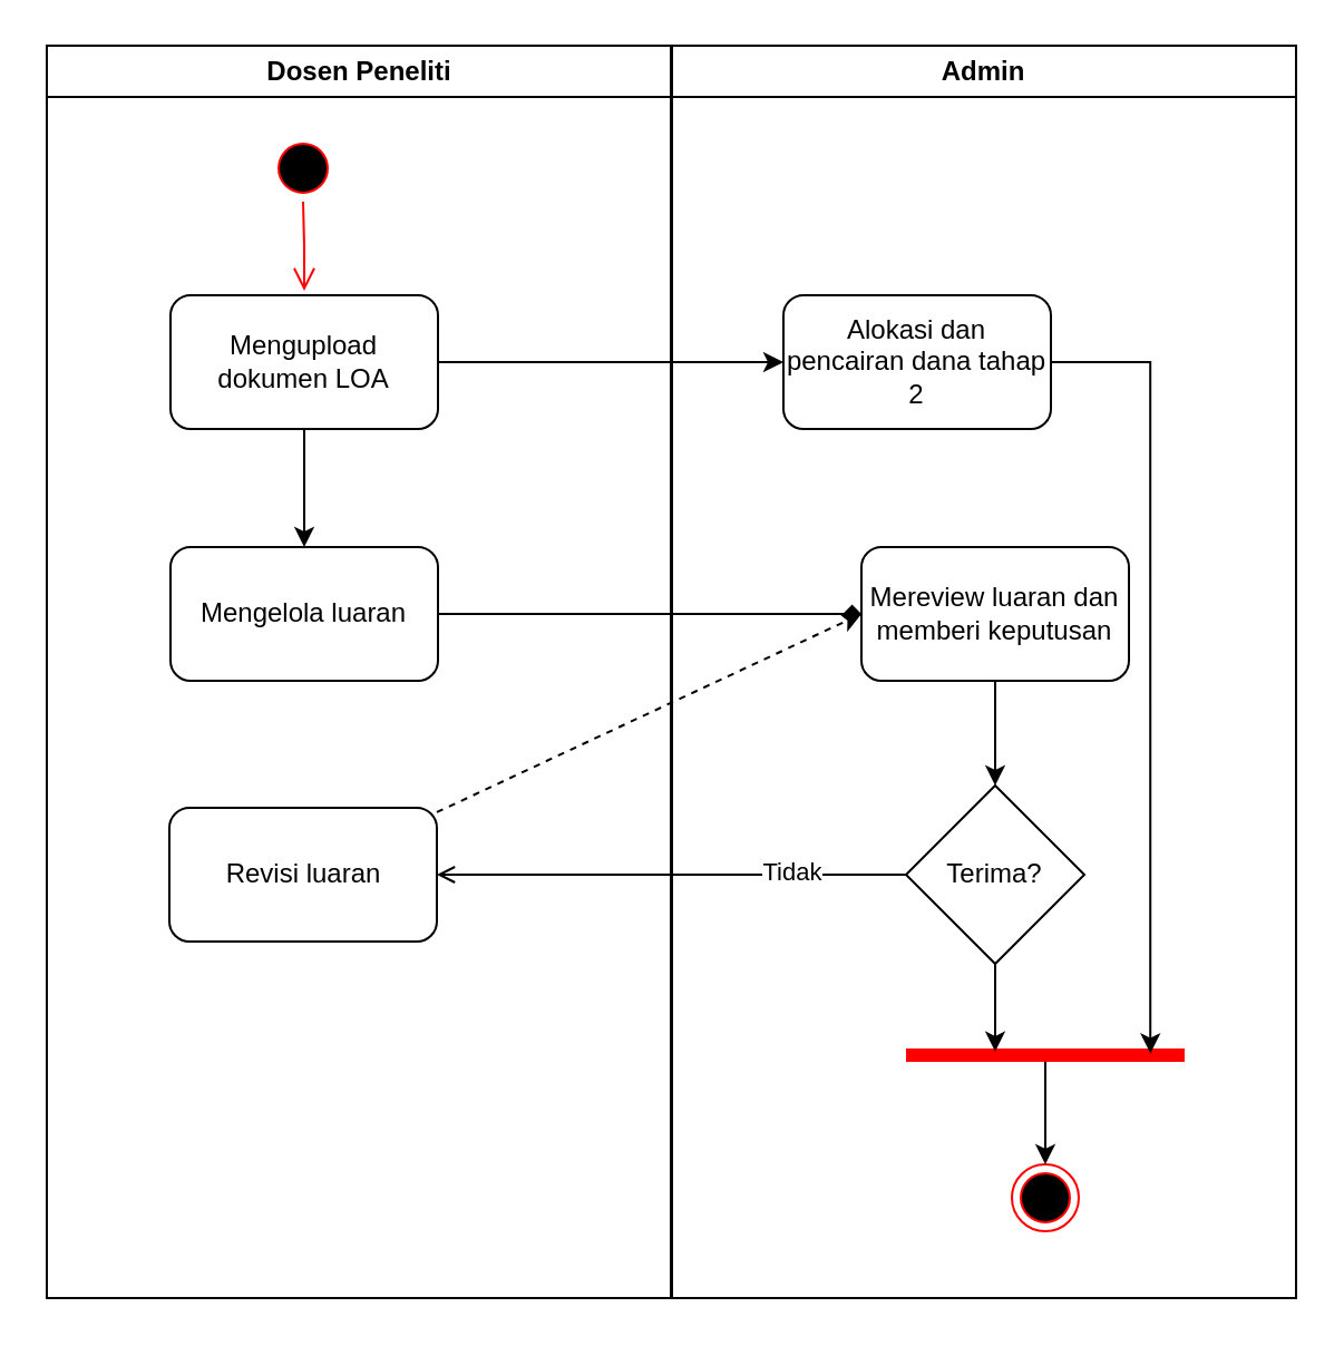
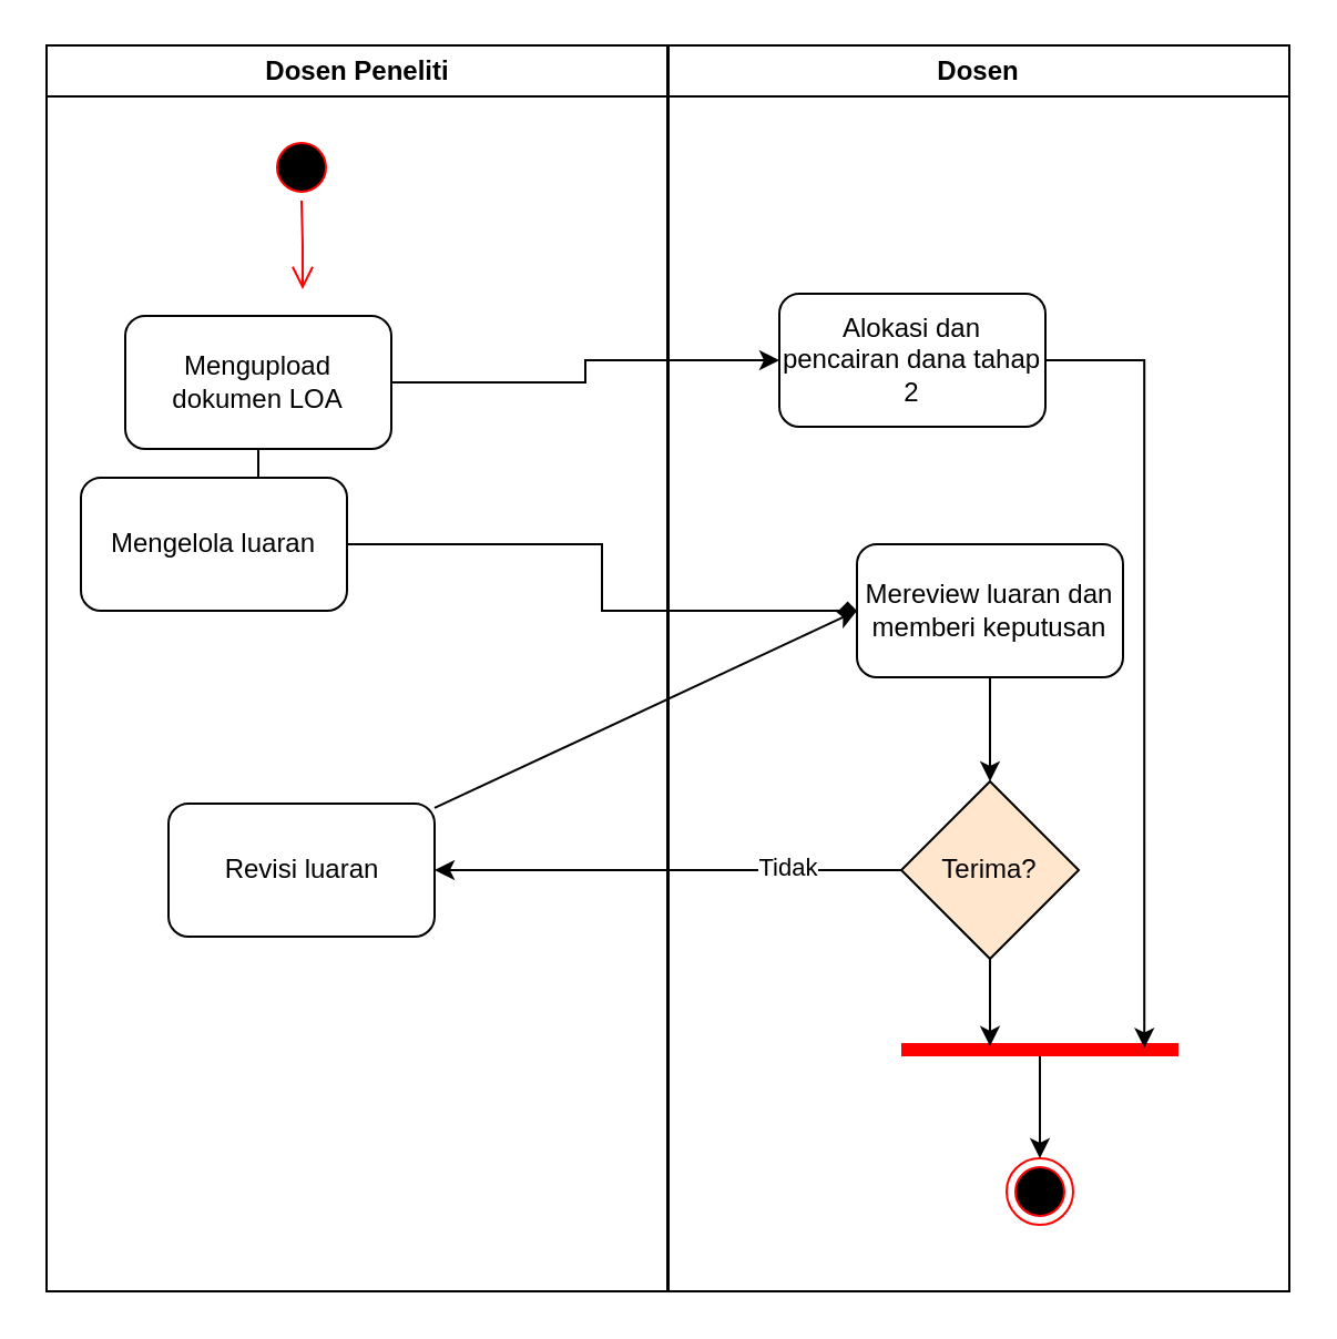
- <mxCell id="9" value="Admin" style="swimlane;whiteSpace=wrap" parent="1" vertex="1"><mxGeometry x="301" y="20" width="280" height="562" as="geometry" /></mxCell>
+ <mxCell id="9" value="Dosen" style="swimlane;whiteSpace=wrap" parent="1" vertex="1"><mxGeometry x="301" y="20" width="280" height="562" as="geometry" /></mxCell>
- <mxCell id="6" value="Mengupload dokumen LOA" style="rounded=1;whiteSpace=wrap;html=1;" vertex="1" parent="2"><mxGeometry x="55.5" y="112" width="120" height="60" as="geometry" /></mxCell>
+ <mxCell id="6" value="Mengupload dokumen LOA" style="rounded=1;whiteSpace=wrap;html=1;" vertex="1" parent="2"><mxGeometry x="35.5" y="122" width="120" height="60" as="geometry" /></mxCell>
- <mxCell id="7" value="Mengelola luaran" style="rounded=1;whiteSpace=wrap;html=1;" vertex="1" parent="2"><mxGeometry x="55.5" y="225" width="120" height="60" as="geometry" /></mxCell>
+ <mxCell id="7" value="Mengelola luaran" style="rounded=1;whiteSpace=wrap;html=1;" vertex="1" parent="2"><mxGeometry x="15.5" y="195" width="120" height="60" as="geometry" /></mxCell>
- <mxCell id="25" style="rounded=0;orthogonalLoop=1;jettySize=auto;html=1;entryX=0;entryY=0.5;entryDx=0;entryDy=0;dashed=1;" edge="1" parent="1" source="8" target="14"><mxGeometry relative="1" as="geometry" /></mxCell>
+ <mxCell id="25" style="rounded=0;orthogonalLoop=1;jettySize=auto;html=1;entryX=0;entryY=0.5;entryDx=0;entryDy=0;" edge="1" parent="1" source="8" target="14"><mxGeometry relative="1" as="geometry" /></mxCell>
- <mxCell id="23" style="edgeStyle=orthogonalEdgeStyle;rounded=0;orthogonalLoop=1;jettySize=auto;html=1;entryX=1;entryY=0.5;entryDx=0;entryDy=0;endArrow=open;" edge="1" parent="1" source="15" target="8"><mxGeometry relative="1" as="geometry" /></mxCell>
+ <mxCell id="23" style="edgeStyle=orthogonalEdgeStyle;rounded=0;orthogonalLoop=1;jettySize=auto;html=1;entryX=1;entryY=0.5;entryDx=0;entryDy=0;" edge="1" parent="1" source="15" target="8"><mxGeometry relative="1" as="geometry" /></mxCell>
- <mxCell id="15" value="Terima?" style="rhombus;whiteSpace=wrap;html=1;" vertex="1" parent="9"><mxGeometry x="105" y="332" width="80" height="80" as="geometry" /></mxCell>
+ <mxCell id="15" value="Terima?" style="rhombus;whiteSpace=wrap;html=1;fillColor=#ffe6cc;" vertex="1" parent="9"><mxGeometry x="105" y="332" width="80" height="80" as="geometry" /></mxCell>
